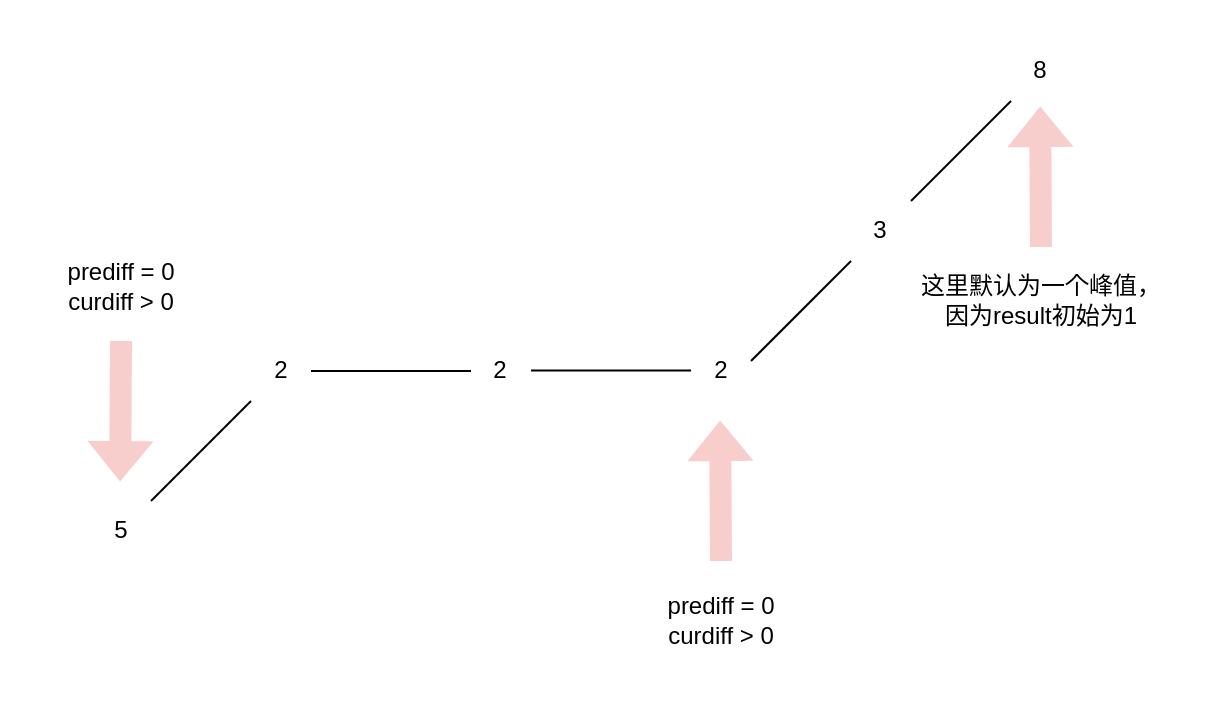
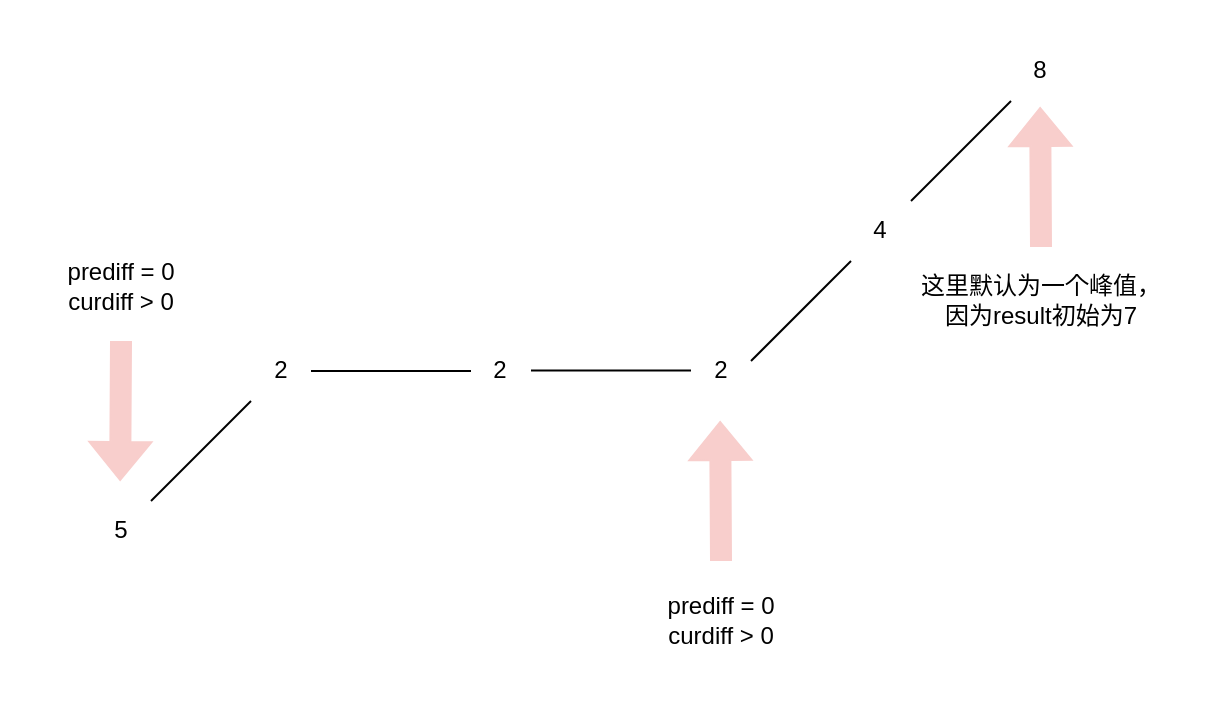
- <mxCell id="10" value="3" style="text;html=1;align=center;verticalAlign=middle;whiteSpace=wrap;rounded=0;" vertex="1" parent="1"><mxGeometry x="425" y="100" width="30" height="30" as="geometry" /></mxCell>
+ <mxCell id="10" value="4" style="text;html=1;align=center;verticalAlign=middle;whiteSpace=wrap;rounded=0;" vertex="1" parent="1"><mxGeometry x="425" y="100" width="30" height="30" as="geometry" /></mxCell>
- <mxCell id="18" value="这里默认为一个峰值，&lt;div&gt;因为result初始为1&lt;/div&gt;" style="text;html=1;align=center;verticalAlign=middle;resizable=0;points=[];autosize=1;strokeColor=none;fillColor=none;" vertex="1" parent="1"><mxGeometry x="450" y="130" width="140" height="40" as="geometry" /></mxCell>
+ <mxCell id="18" value="这里默认为一个峰值，&lt;div&gt;因为result初始为7&lt;/div&gt;" style="text;html=1;align=center;verticalAlign=middle;resizable=0;points=[];autosize=1;strokeColor=none;fillColor=none;" vertex="1" parent="1"><mxGeometry x="450" y="130" width="140" height="40" as="geometry" /></mxCell>
